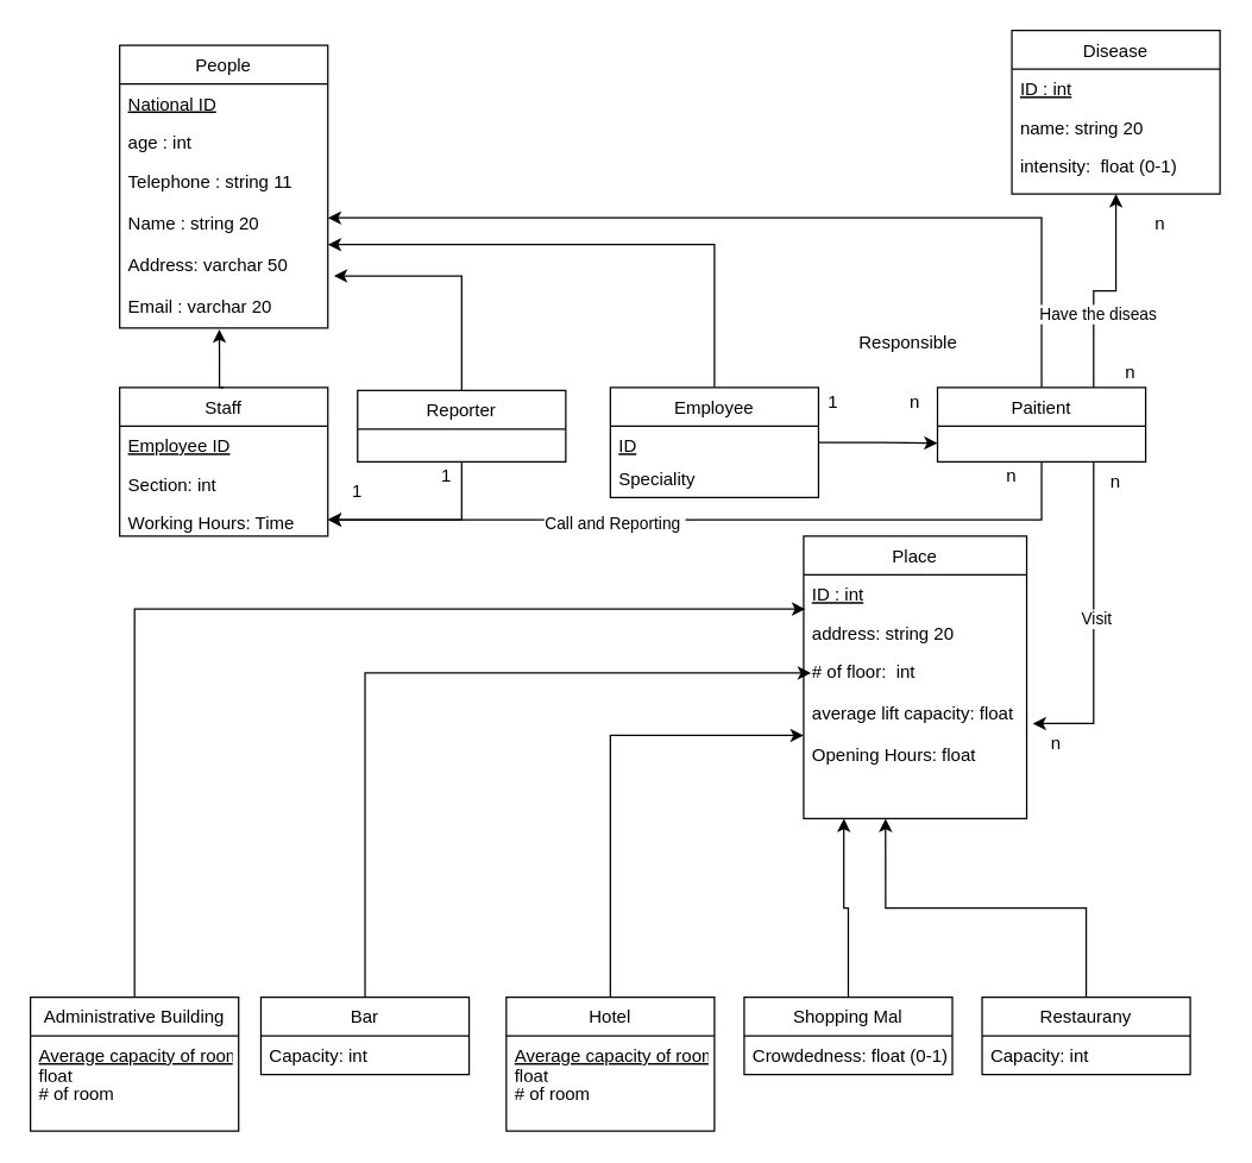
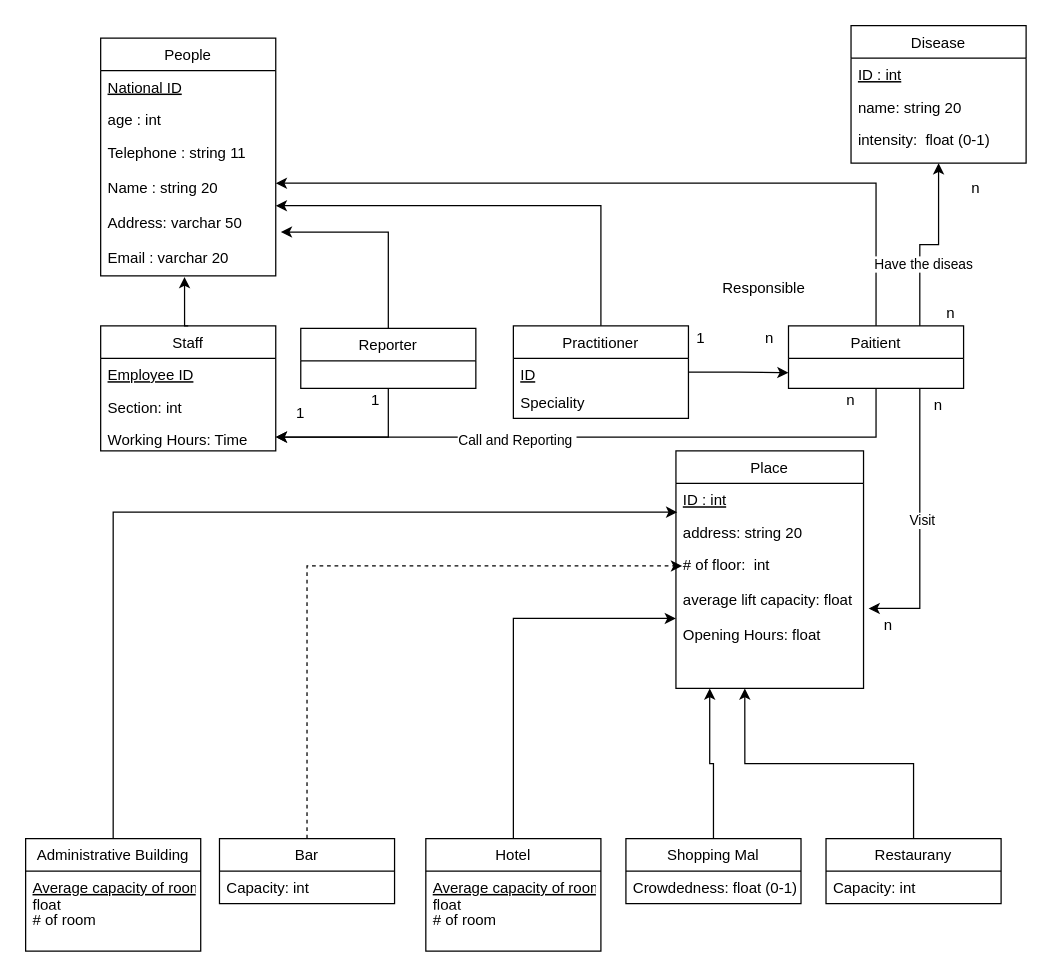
- <mxCell id="48" value="Employee" style="swimlane;fontStyle=0;childLayout=stackLayout;horizontal=1;startSize=26;fillColor=none;horizontalStack=0;resizeParent=1;resizeParentMax=0;resizeLast=0;collapsible=1;marginBottom=0;" vertex="1" parent="1"><mxGeometry x="410" y="260" width="140" height="74" as="geometry" /></mxCell>
+ <mxCell id="48" value="Practitioner" style="swimlane;fontStyle=0;childLayout=stackLayout;horizontal=1;startSize=26;fillColor=none;horizontalStack=0;resizeParent=1;resizeParentMax=0;resizeLast=0;collapsible=1;marginBottom=0;" vertex="1" parent="1"><mxGeometry x="410" y="260" width="140" height="74" as="geometry" /></mxCell>
- <mxCell id="22" style="edgeStyle=orthogonalEdgeStyle;rounded=0;orthogonalLoop=1;jettySize=auto;html=1;entryX=0.033;entryY=0.125;entryDx=0;entryDy=0;entryPerimeter=0;" edge="1" parent="1" source="23" target="10"><mxGeometry relative="1" as="geometry" /></mxCell>
+ <mxCell id="22" style="edgeStyle=orthogonalEdgeStyle;rounded=0;orthogonalLoop=1;jettySize=auto;html=1;entryX=0.033;entryY=0.125;entryDx=0;entryDy=0;entryPerimeter=0;dashed=1;" edge="1" parent="1" source="23" target="10"><mxGeometry relative="1" as="geometry" /></mxCell>
